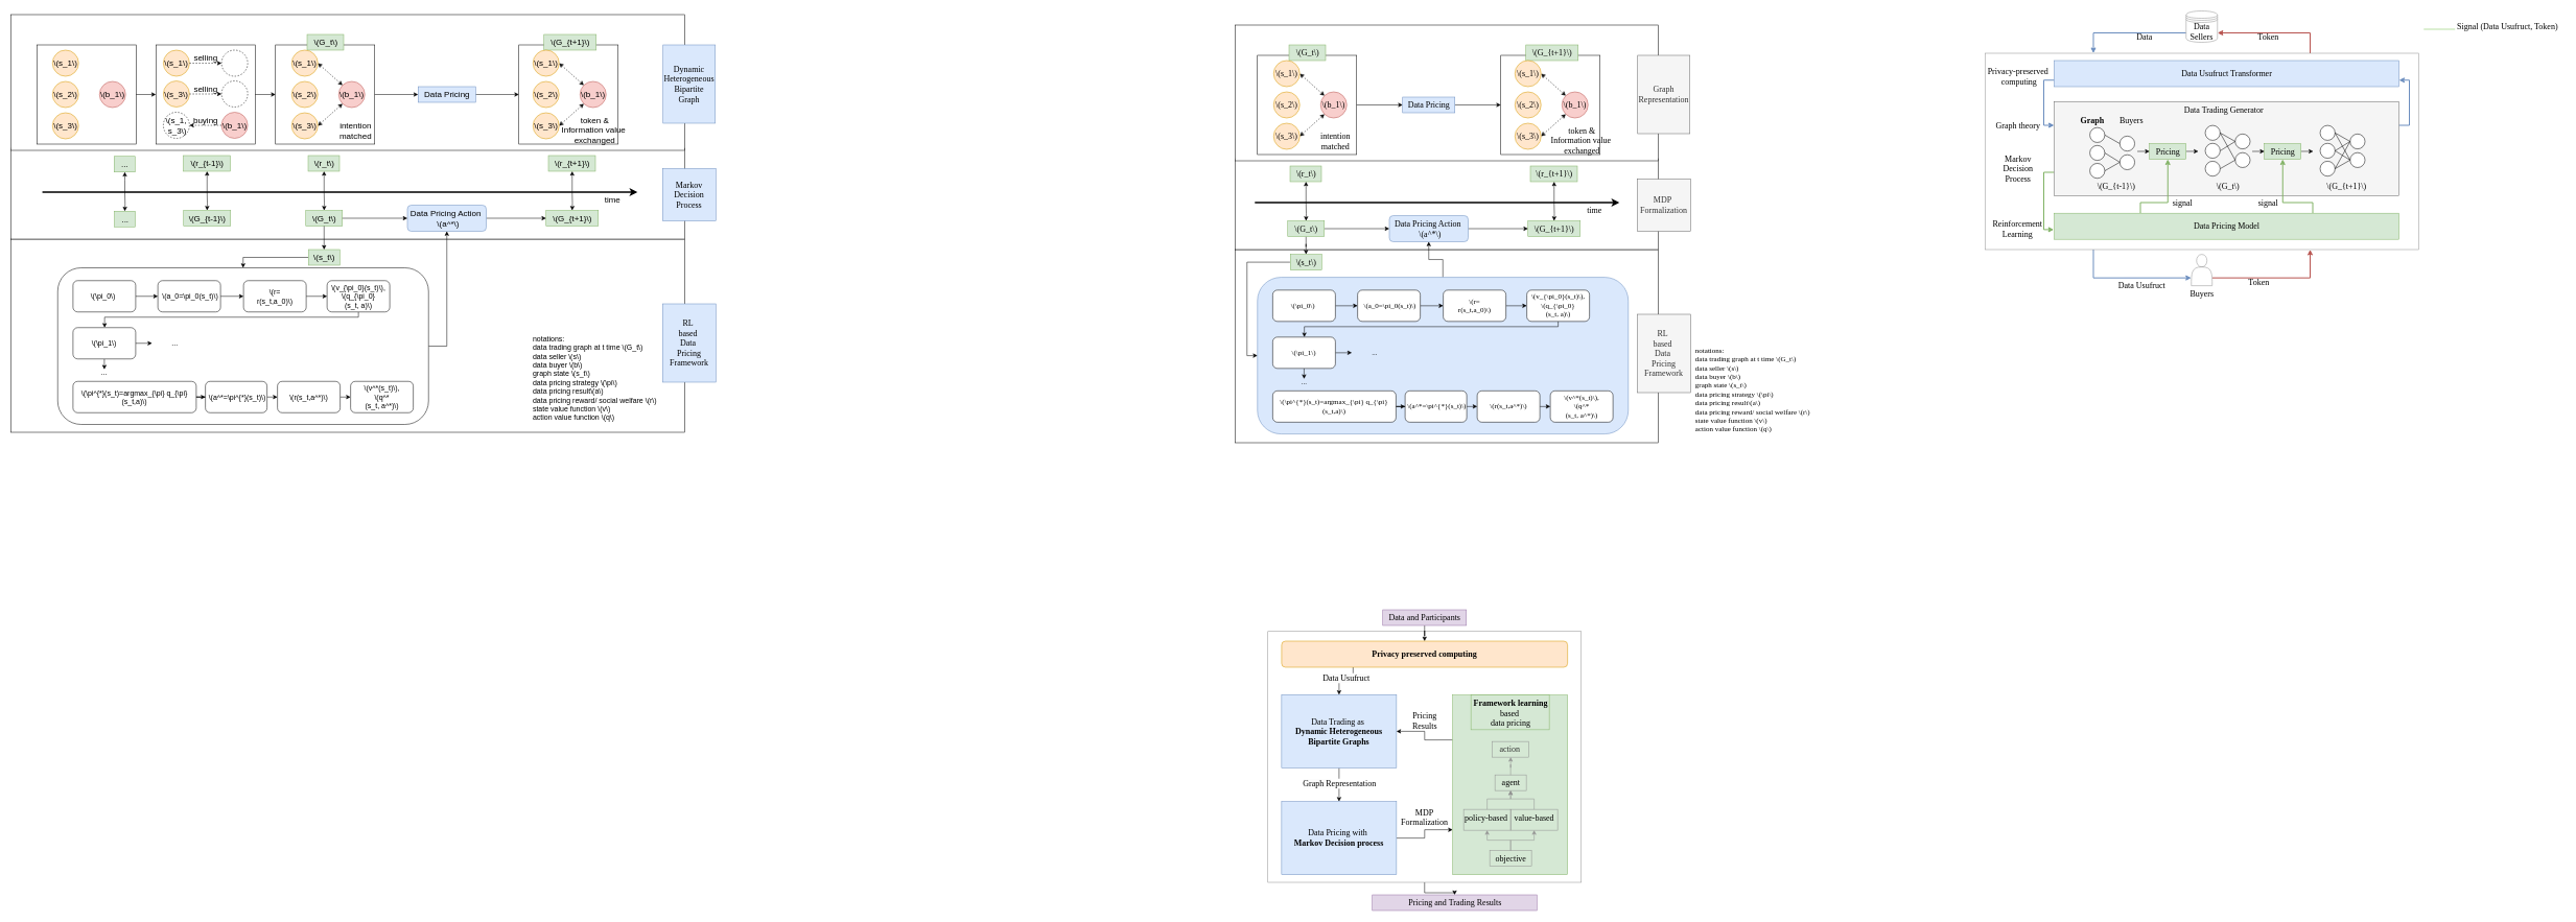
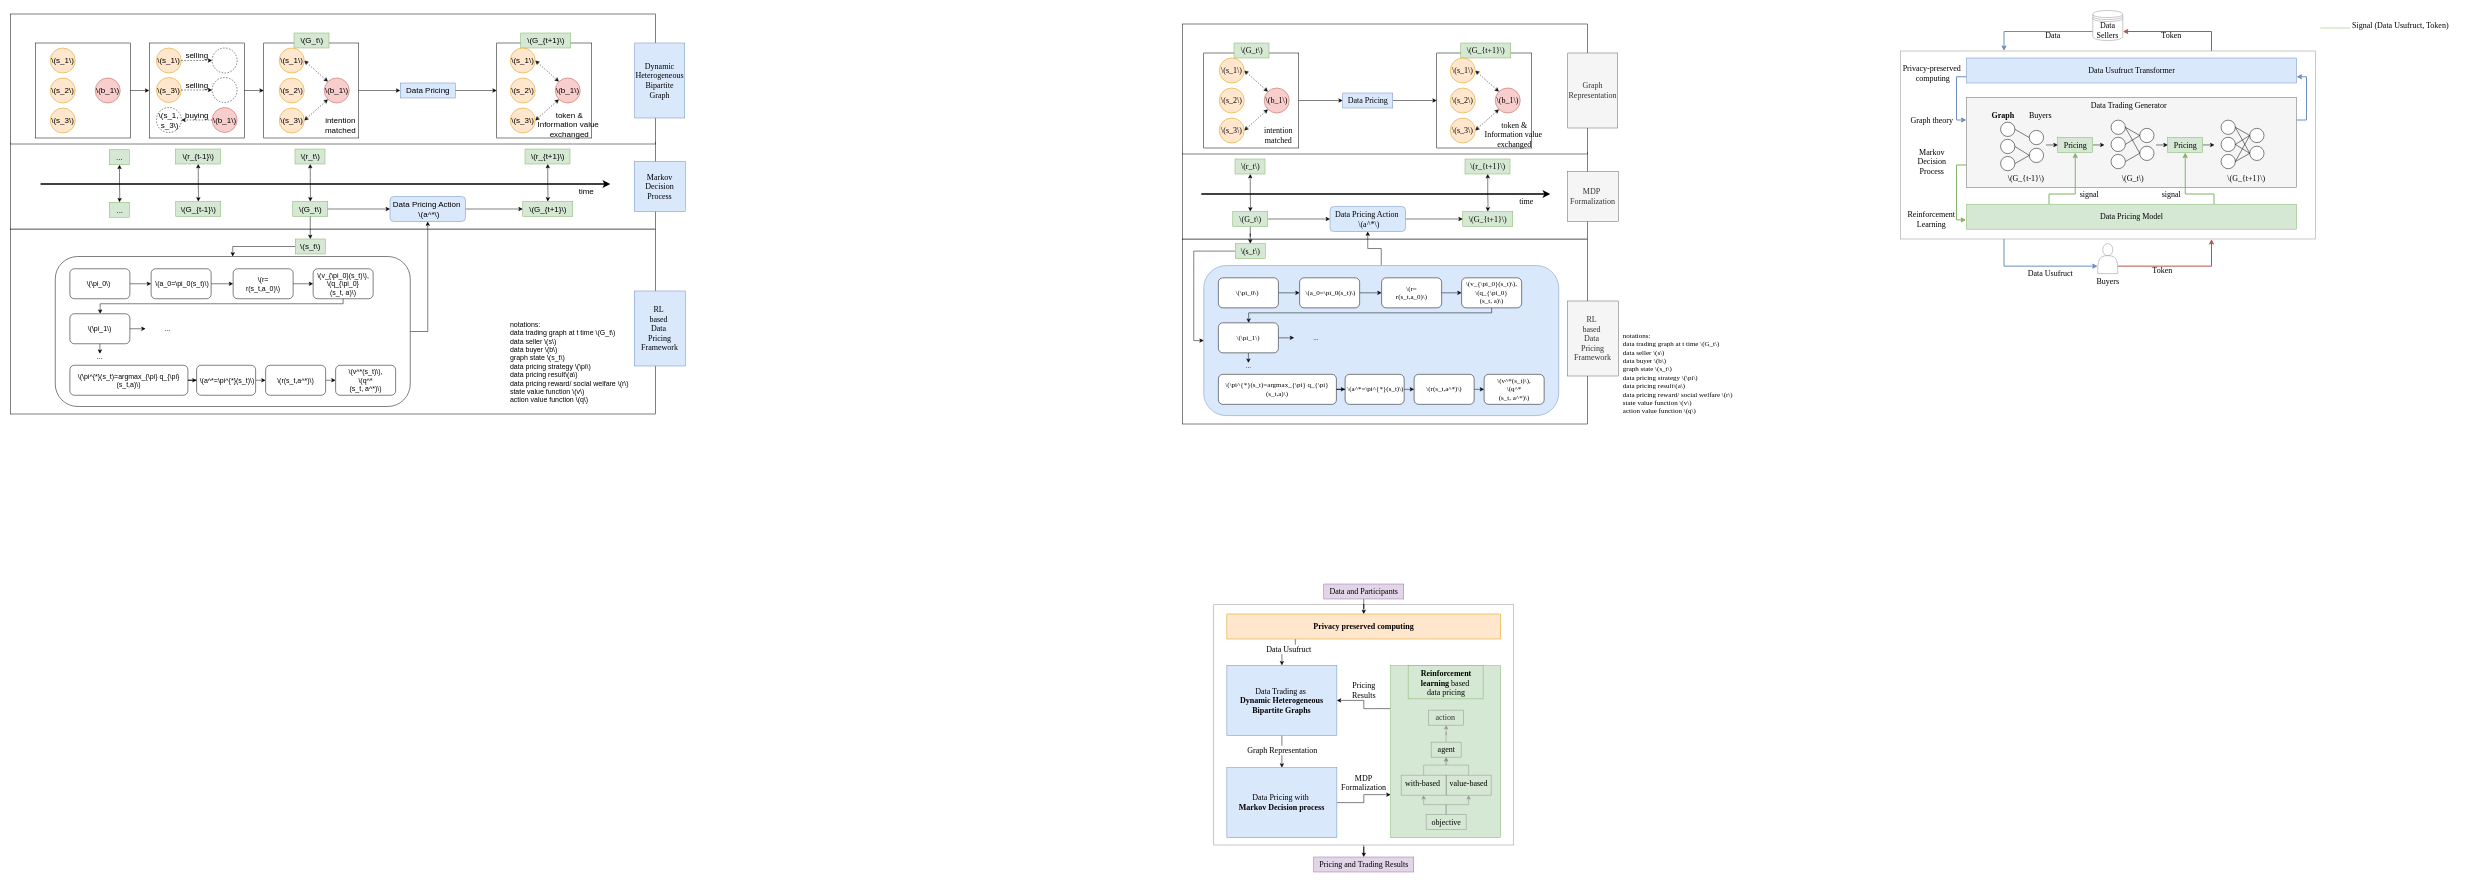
- <mxCell id="270" value="&lt;div style=&quot;text-align: start; font-size: 16px;&quot;&gt;&lt;font style=&quot;font-size: 16px;&quot;&gt;&lt;b&gt;Privacy preserved computing&lt;/b&gt;&lt;/font&gt;&lt;/div&gt;" style="whiteSpace=wrap;html=1;fontSize=16;fillColor=#ffe6cc;strokeColor=#d79b00;fontFamily=Times New Roman;rounded=1;" vertex="1" parent="1"><mxGeometry x="2453.25" y="1227" width="547.5" height="50" as="geometry" /></mxCell>
+ <mxCell id="270" value="&lt;div style=&quot;text-align: start; font-size: 16px;&quot;&gt;&lt;font style=&quot;font-size: 16px;&quot;&gt;&lt;b&gt;Privacy preserved computing&lt;/b&gt;&lt;/font&gt;&lt;/div&gt;" style="rounded=0;whiteSpace=wrap;html=1;fontSize=16;fillColor=#ffe6cc;strokeColor=#d79b00;fontFamily=Times New Roman;" vertex="1" parent="1"><mxGeometry x="2453.25" y="1227" width="547.5" height="50" as="geometry" /></mxCell>
- <mxCell id="271" value="&lt;div style=&quot;border-color: var(--border-color); caret-color: rgb(0, 0, 0); color: rgb(0, 0, 0); font-style: normal; font-variant-caps: normal; letter-spacing: normal; text-align: center; text-indent: 0px; text-transform: none; word-spacing: 0px; -webkit-text-stroke-width: 0px; text-decoration: none; font-size: 16px;&quot;&gt;&lt;font style=&quot;font-size: 16px;&quot;&gt;&lt;b&gt;Framework learning &lt;/b&gt;based&amp;nbsp;&lt;/font&gt;&lt;/div&gt;&lt;div style=&quot;border-color: var(--border-color); caret-color: rgb(0, 0, 0); color: rgb(0, 0, 0); font-style: normal; font-variant-caps: normal; letter-spacing: normal; text-align: center; text-indent: 0px; text-transform: none; word-spacing: 0px; -webkit-text-stroke-width: 0px; text-decoration: none; font-size: 16px;&quot;&gt;&lt;font style=&quot;font-size: 16px;&quot;&gt;data pricing&lt;/font&gt;&lt;/div&gt;" style="text;whiteSpace=wrap;html=1;fillColor=#d5e8d4;strokeColor=#82b366;fontFamily=Times New Roman;fontSize=16;" vertex="1" parent="1"><mxGeometry x="2815.75" y="1330.25" width="150" height="66.5" as="geometry" /></mxCell>
+ <mxCell id="271" value="&lt;div style=&quot;border-color: var(--border-color); caret-color: rgb(0, 0, 0); color: rgb(0, 0, 0); font-style: normal; font-variant-caps: normal; letter-spacing: normal; text-align: center; text-indent: 0px; text-transform: none; word-spacing: 0px; -webkit-text-stroke-width: 0px; text-decoration: none; font-size: 16px;&quot;&gt;&lt;font style=&quot;font-size: 16px;&quot;&gt;&lt;b&gt;Reinforcement learning &lt;/b&gt;based&amp;nbsp;&lt;/font&gt;&lt;/div&gt;&lt;div style=&quot;border-color: var(--border-color); caret-color: rgb(0, 0, 0); color: rgb(0, 0, 0); font-style: normal; font-variant-caps: normal; letter-spacing: normal; text-align: center; text-indent: 0px; text-transform: none; word-spacing: 0px; -webkit-text-stroke-width: 0px; text-decoration: none; font-size: 16px;&quot;&gt;&lt;font style=&quot;font-size: 16px;&quot;&gt;data pricing&lt;/font&gt;&lt;/div&gt;" style="text;whiteSpace=wrap;html=1;fillColor=#d5e8d4;strokeColor=#82b366;fontFamily=Times New Roman;fontSize=16;" vertex="1" parent="1"><mxGeometry x="2815.75" y="1330.25" width="150" height="66.5" as="geometry" /></mxCell>
- <mxCell id="278" value="&lt;meta charset=&quot;utf-8&quot; style=&quot;font-size: 16px;&quot;&gt;&lt;span style=&quot;caret-color: rgb(0, 0, 0); color: rgb(0, 0, 0); font-size: 16px; font-style: normal; font-variant-caps: normal; font-weight: 400; letter-spacing: normal; text-indent: 0px; text-transform: none; word-spacing: 0px; -webkit-text-stroke-width: 0px; text-decoration: none; float: none; display: inline !important;&quot;&gt;policy-based&lt;span class=&quot;Apple-converted-space&quot; style=&quot;font-size: 16px;&quot;&gt;&amp;nbsp;&lt;/span&gt;&lt;/span&gt;" style="text;whiteSpace=wrap;html=1;fontFamily=Times New Roman;fontSize=16;strokeColor=#919191;align=center;" vertex="1" parent="277"><mxGeometry width="90" height="40" as="geometry" /></mxCell>
+ <mxCell id="278" value="&lt;meta charset=&quot;utf-8&quot; style=&quot;font-size: 16px;&quot;&gt;&lt;span style=&quot;caret-color: rgb(0, 0, 0); color: rgb(0, 0, 0); font-size: 16px; font-style: normal; font-variant-caps: normal; font-weight: 400; letter-spacing: normal; text-indent: 0px; text-transform: none; word-spacing: 0px; -webkit-text-stroke-width: 0px; text-decoration: none; float: none; display: inline !important;&quot;&gt;with-based&lt;span class=&quot;Apple-converted-space&quot; style=&quot;font-size: 16px;&quot;&gt;&amp;nbsp;&lt;/span&gt;&lt;/span&gt;" style="text;whiteSpace=wrap;html=1;fontFamily=Times New Roman;fontSize=16;strokeColor=#919191;align=center;" vertex="1" parent="277"><mxGeometry width="90" height="40" as="geometry" /></mxCell>
- <mxCell id="280" value="Pricing and Trading Results" style="text;html=1;align=center;verticalAlign=middle;resizable=0;points=[];autosize=1;strokeColor=#9673a6;fillColor=#e1d5e7;fontSize=16;fontFamily=Times New Roman;" vertex="1" parent="1"><mxGeometry x="2627" y="1713" width="315" height="30" as="geometry" /></mxCell>
+ <mxCell id="280" value="Pricing and Trading Results" style="text;html=1;align=center;verticalAlign=middle;resizable=0;points=[];autosize=1;strokeColor=#9673a6;fillColor=#e1d5e7;fontSize=16;fontFamily=Times New Roman;" vertex="1" parent="1"><mxGeometry x="2627" y="1713" width="200" height="30" as="geometry" /></mxCell>
